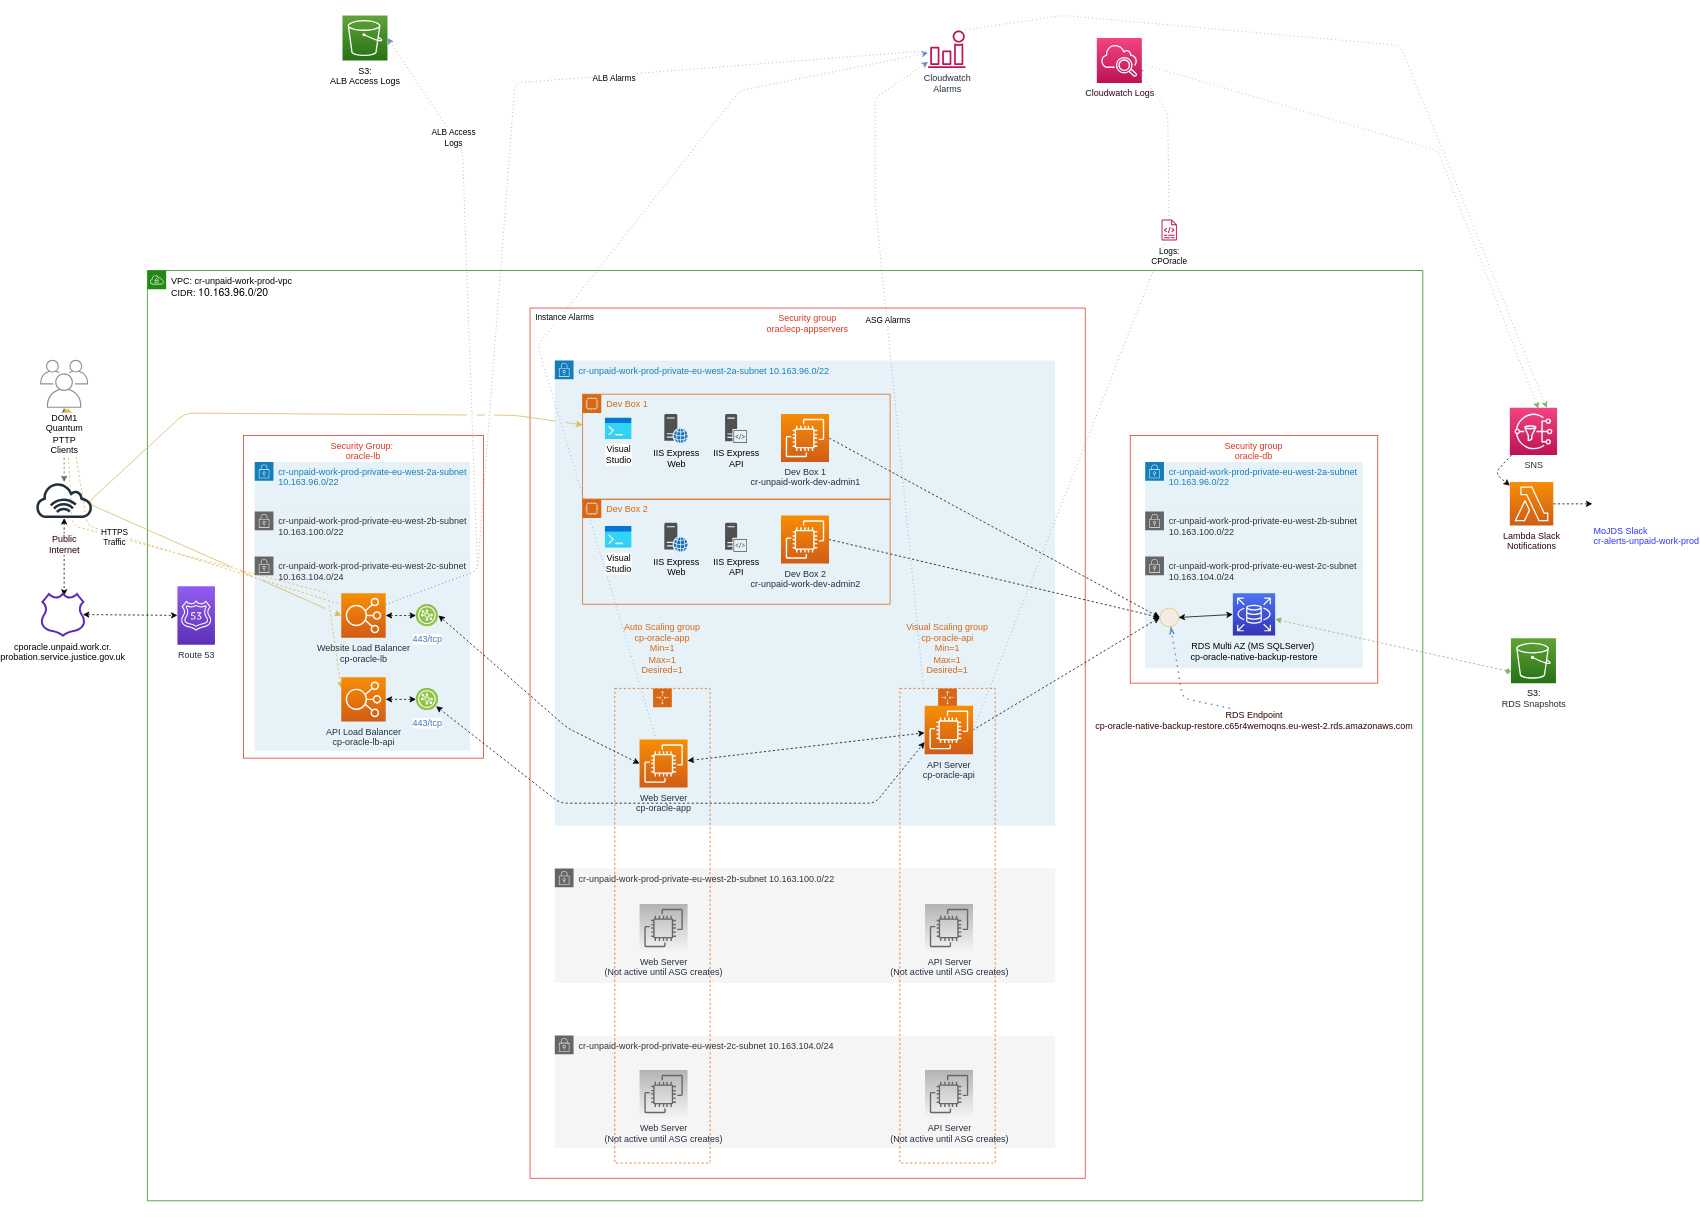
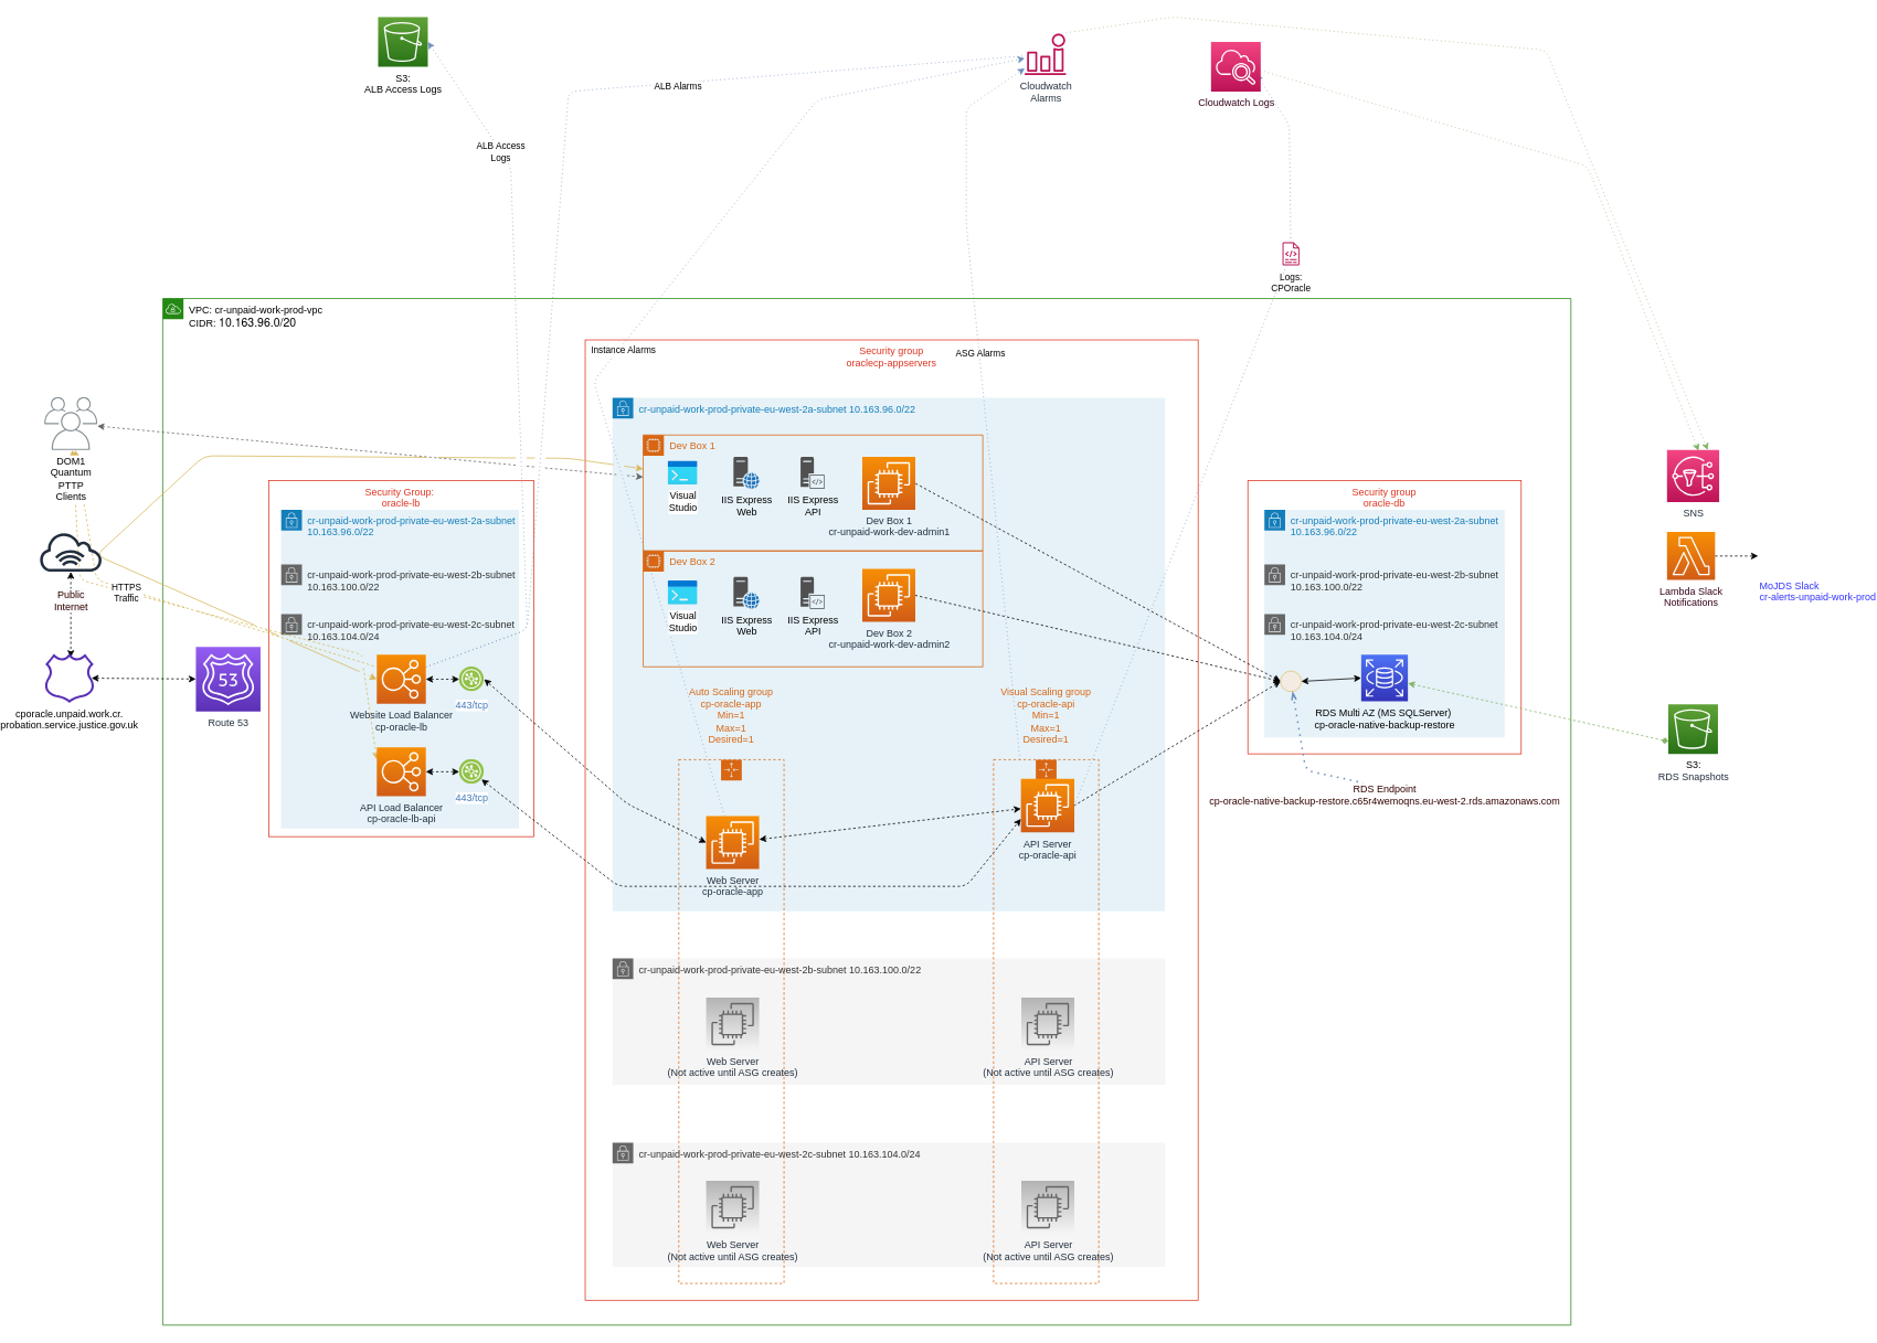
- <mxCell id="57" style="edgeStyle=none;rounded=1;jumpStyle=gap;jumpSize=13;orthogonalLoop=1;jettySize=auto;html=1;dashed=1;fontColor=#000000;startArrow=none;startFill=0;endArrow=classic;endFill=1;strokeColor=#000000;" parent="1" source="58" target="56" edge="1"><mxGeometry relative="1" as="geometry"><Array as="points"><mxPoint x="1966" y="630" /></Array></mxGeometry></mxCell>
- <mxCell id="60" style="edgeStyle=none;rounded=1;jumpStyle=gap;jumpSize=13;orthogonalLoop=1;jettySize=auto;html=1;dashed=1;fontColor=#000000;startArrow=classic;startFill=1;endArrow=classic;endFill=1;strokeColor=#666666;fillColor=#f5f5f5;" parent="1" source="64" target="70" edge="1"><mxGeometry relative="1" as="geometry" /></mxCell>
+ <mxCell id="60" style="edgeStyle=none;rounded=1;jumpStyle=gap;jumpSize=13;orthogonalLoop=1;jettySize=auto;html=1;dashed=1;fontColor=#000000;startArrow=classic;startFill=1;endArrow=classic;endFill=1;strokeColor=#666666;fillColor=#f5f5f5;" parent="1" source="64" target="6" edge="1"><mxGeometry relative="1" as="geometry" /></mxCell>
- <mxCell id="48" value="Route 53" style="points=[[0,0,0],[0.25,0,0],[0.5,0,0],[0.75,0,0],[1,0,0],[0,1,0],[0.25,1,0],[0.5,1,0],[0.75,1,0],[1,1,0],[0,0.25,0],[0,0.5,0],[0,0.75,0],[1,0.25,0],[1,0.5,0],[1,0.75,0]];outlineConnect=0;fontColor=#232F3E;gradientColor=#945DF2;gradientDirection=north;fillColor=#5A30B5;strokeColor=#ffffff;dashed=0;verticalLabelPosition=bottom;verticalAlign=top;align=center;html=1;fontSize=12;fontStyle=0;aspect=fixed;shape=mxgraph.aws4.resourceIcon;resIcon=mxgraph.aws4.route_53;" parent="1" vertex="1"><mxGeometry x="210" y="780.87" width="50" height="78" as="geometry" /></mxCell>
+ <mxCell id="48" value="Route 53" style="points=[[0,0,0],[0.25,0,0],[0.5,0,0],[0.75,0,0],[1,0,0],[0,1,0],[0.25,1,0],[0.5,1,0],[0.75,1,0],[1,1,0],[0,0.25,0],[0,0.5,0],[0,0.75,0],[1,0.25,0],[1,0.5,0],[1,0.75,0]];outlineConnect=0;fontColor=#232F3E;gradientColor=#945DF2;gradientDirection=north;fillColor=#5A30B5;strokeColor=#ffffff;dashed=0;verticalLabelPosition=bottom;verticalAlign=top;align=center;html=1;fontSize=12;fontStyle=0;aspect=fixed;shape=mxgraph.aws4.resourceIcon;resIcon=mxgraph.aws4.route_53;" parent="1" vertex="1"><mxGeometry x="210" y="780.87" width="78" height="78" as="geometry" /></mxCell>
